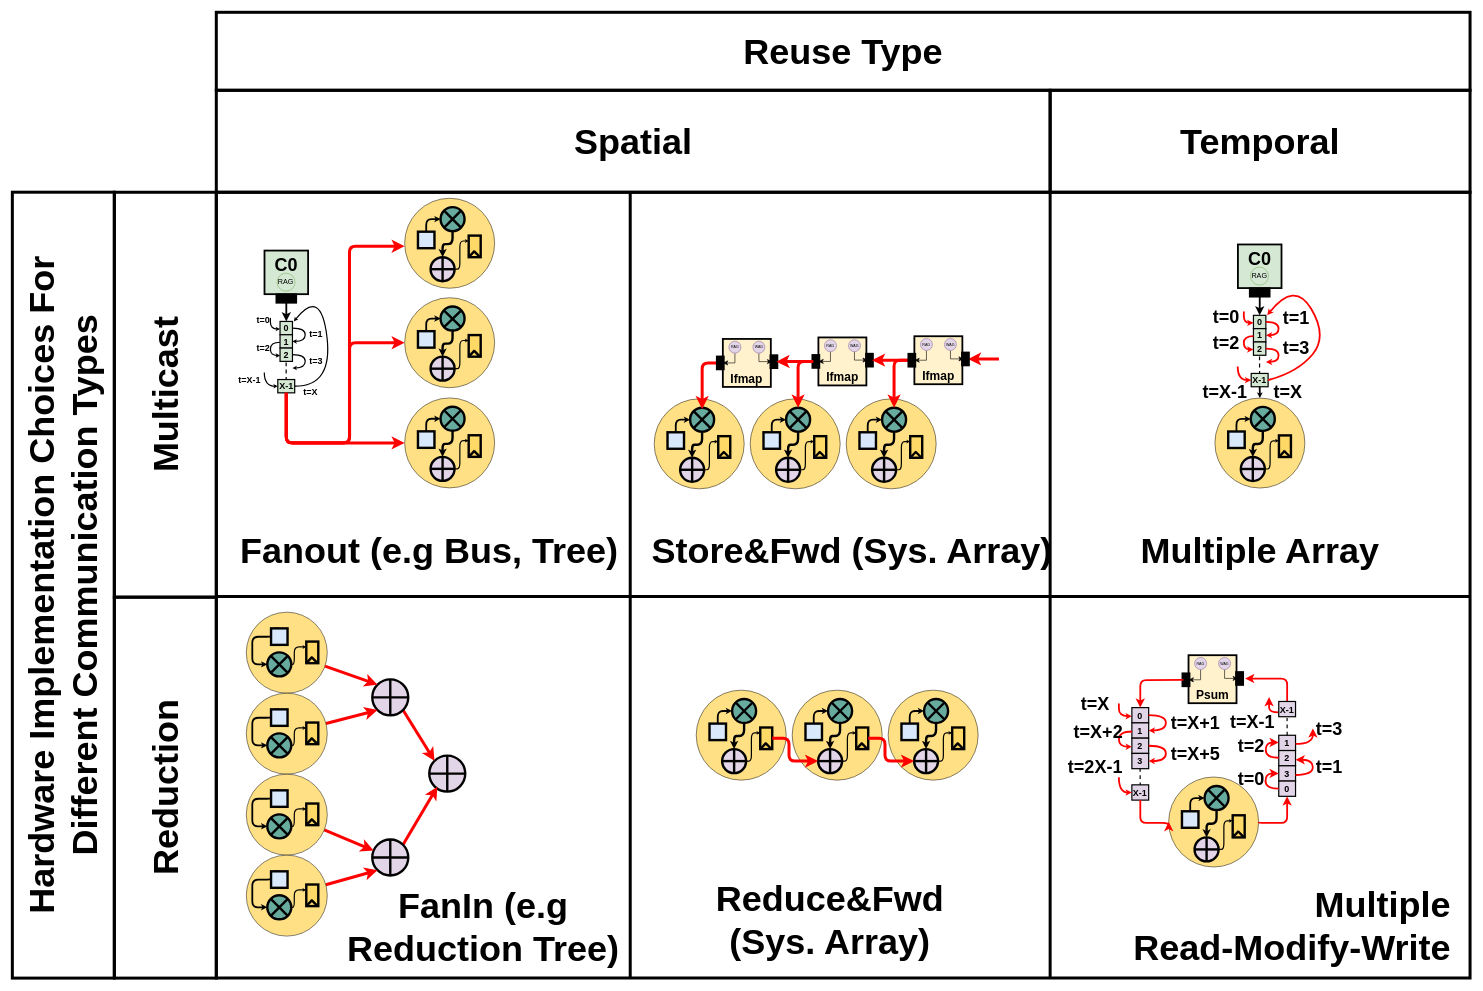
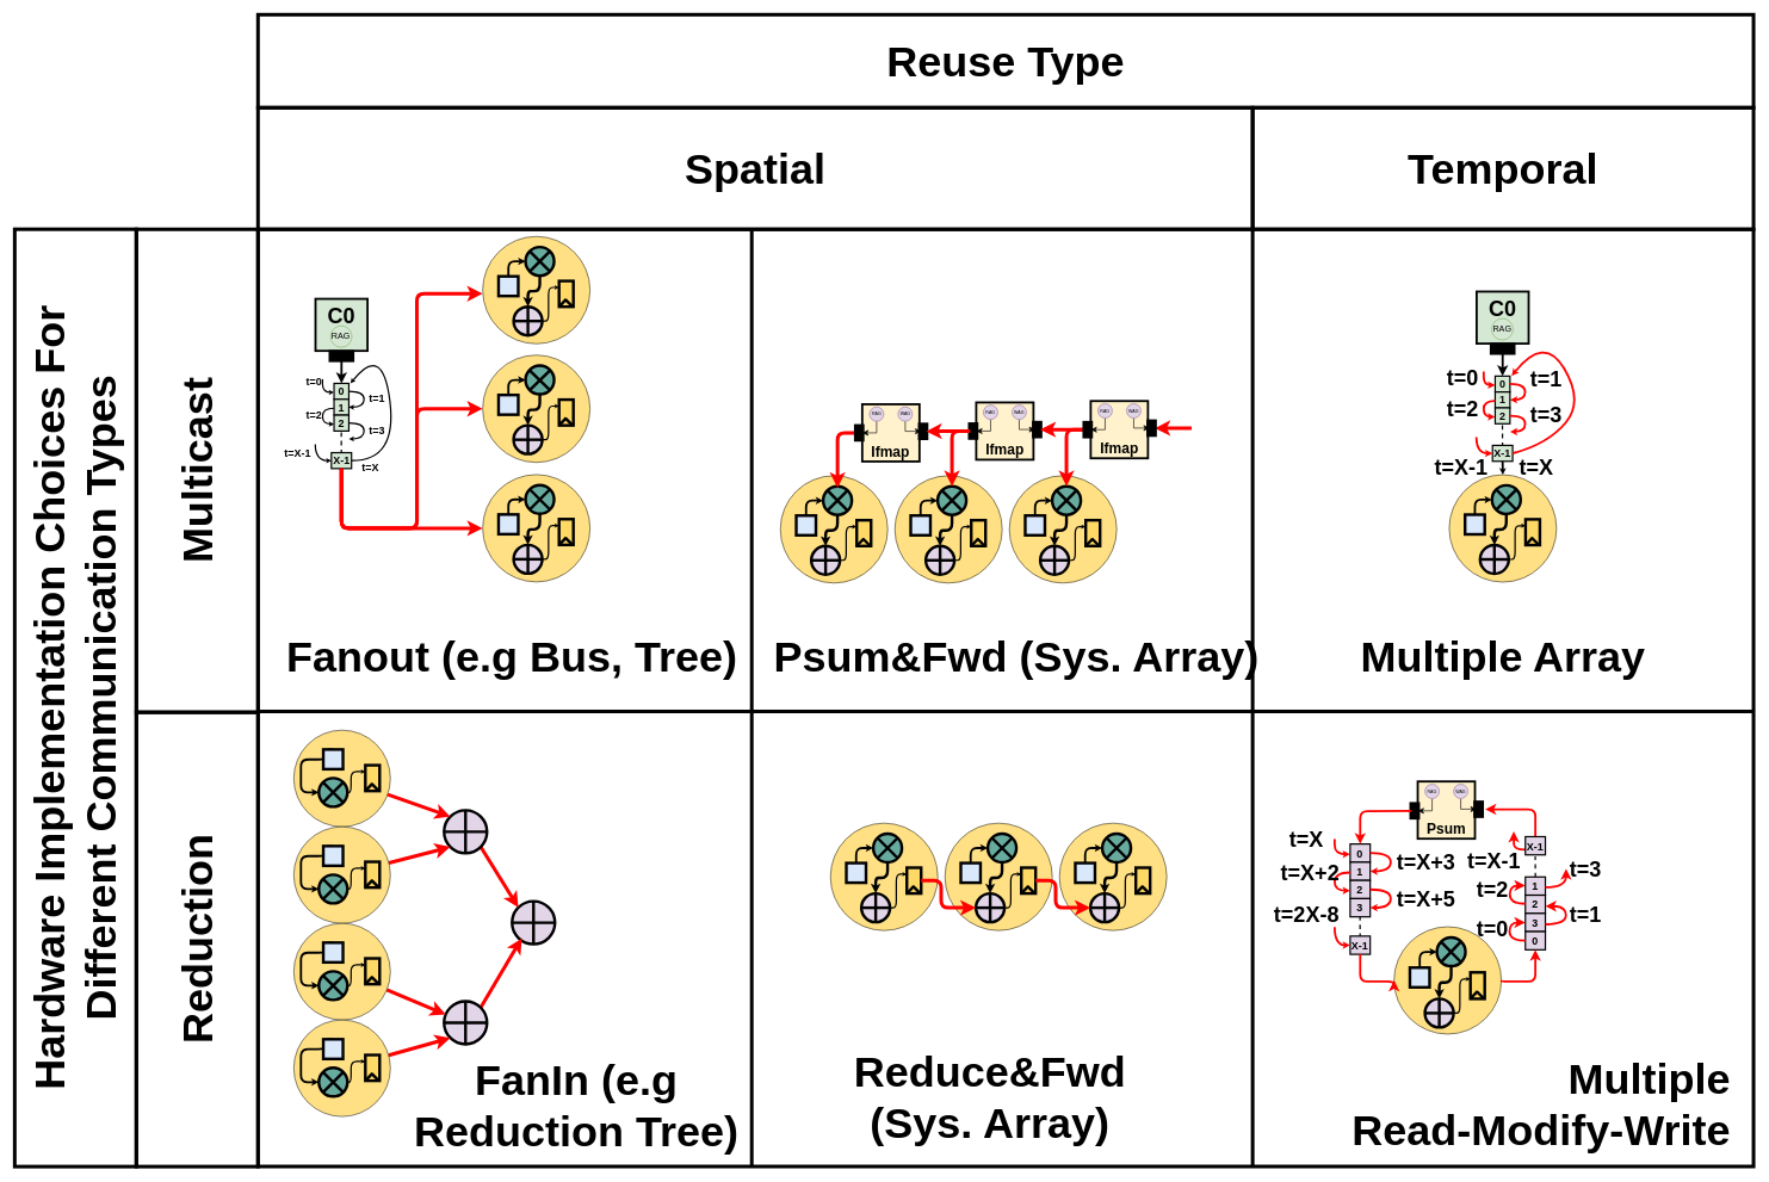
- <mxCell id="247" value="&lt;font style=&quot;font-size: 60px&quot;&gt;&lt;b&gt;Store&amp;amp;Fwd (Sys. Array)&lt;/b&gt;&lt;/font&gt;" style="text;html=1;strokeColor=none;fillColor=none;align=center;verticalAlign=middle;whiteSpace=wrap;rounded=0;fontSize=50;" parent="1" vertex="1"><mxGeometry x="1080" y="880" width="680" height="75" as="geometry" /></mxCell>
+ <mxCell id="247" value="&lt;font style=&quot;font-size: 60px&quot;&gt;&lt;b&gt;Psum&amp;amp;Fwd (Sys. Array)&lt;/b&gt;&lt;/font&gt;" style="text;html=1;strokeColor=none;fillColor=none;align=center;verticalAlign=middle;whiteSpace=wrap;rounded=0;fontSize=50;" parent="1" vertex="1"><mxGeometry x="1080" y="880" width="680" height="75" as="geometry" /></mxCell>
- <mxCell id="204" value="t=X+1" style="text;html=1;align=center;verticalAlign=middle;resizable=0;points=[];autosize=1;strokeColor=none;fillColor=none;fontSize=30;fontStyle=1" parent="1" vertex="1"><mxGeometry x="1941.832" y="1184.206" width="100" height="40" as="geometry" /></mxCell>
+ <mxCell id="204" value="t=X+3" style="text;html=1;align=center;verticalAlign=middle;resizable=0;points=[];autosize=1;strokeColor=none;fillColor=none;fontSize=30;fontStyle=1" parent="1" vertex="1"><mxGeometry x="1941.832" y="1184.206" width="100" height="40" as="geometry" /></mxCell>
- <mxCell id="209" value="t=2X-1" style="text;html=1;align=center;verticalAlign=middle;resizable=0;points=[];autosize=1;strokeColor=none;fillColor=none;fontSize=30;fontStyle=1" parent="1" vertex="1"><mxGeometry x="1770.003" y="1258.425" width="110" height="40" as="geometry" /></mxCell>
+ <mxCell id="209" value="t=2X-8" style="text;html=1;align=center;verticalAlign=middle;resizable=0;points=[];autosize=1;strokeColor=none;fillColor=none;fontSize=30;fontStyle=1" parent="1" vertex="1"><mxGeometry x="1770.003" y="1258.425" width="110" height="40" as="geometry" /></mxCell>
